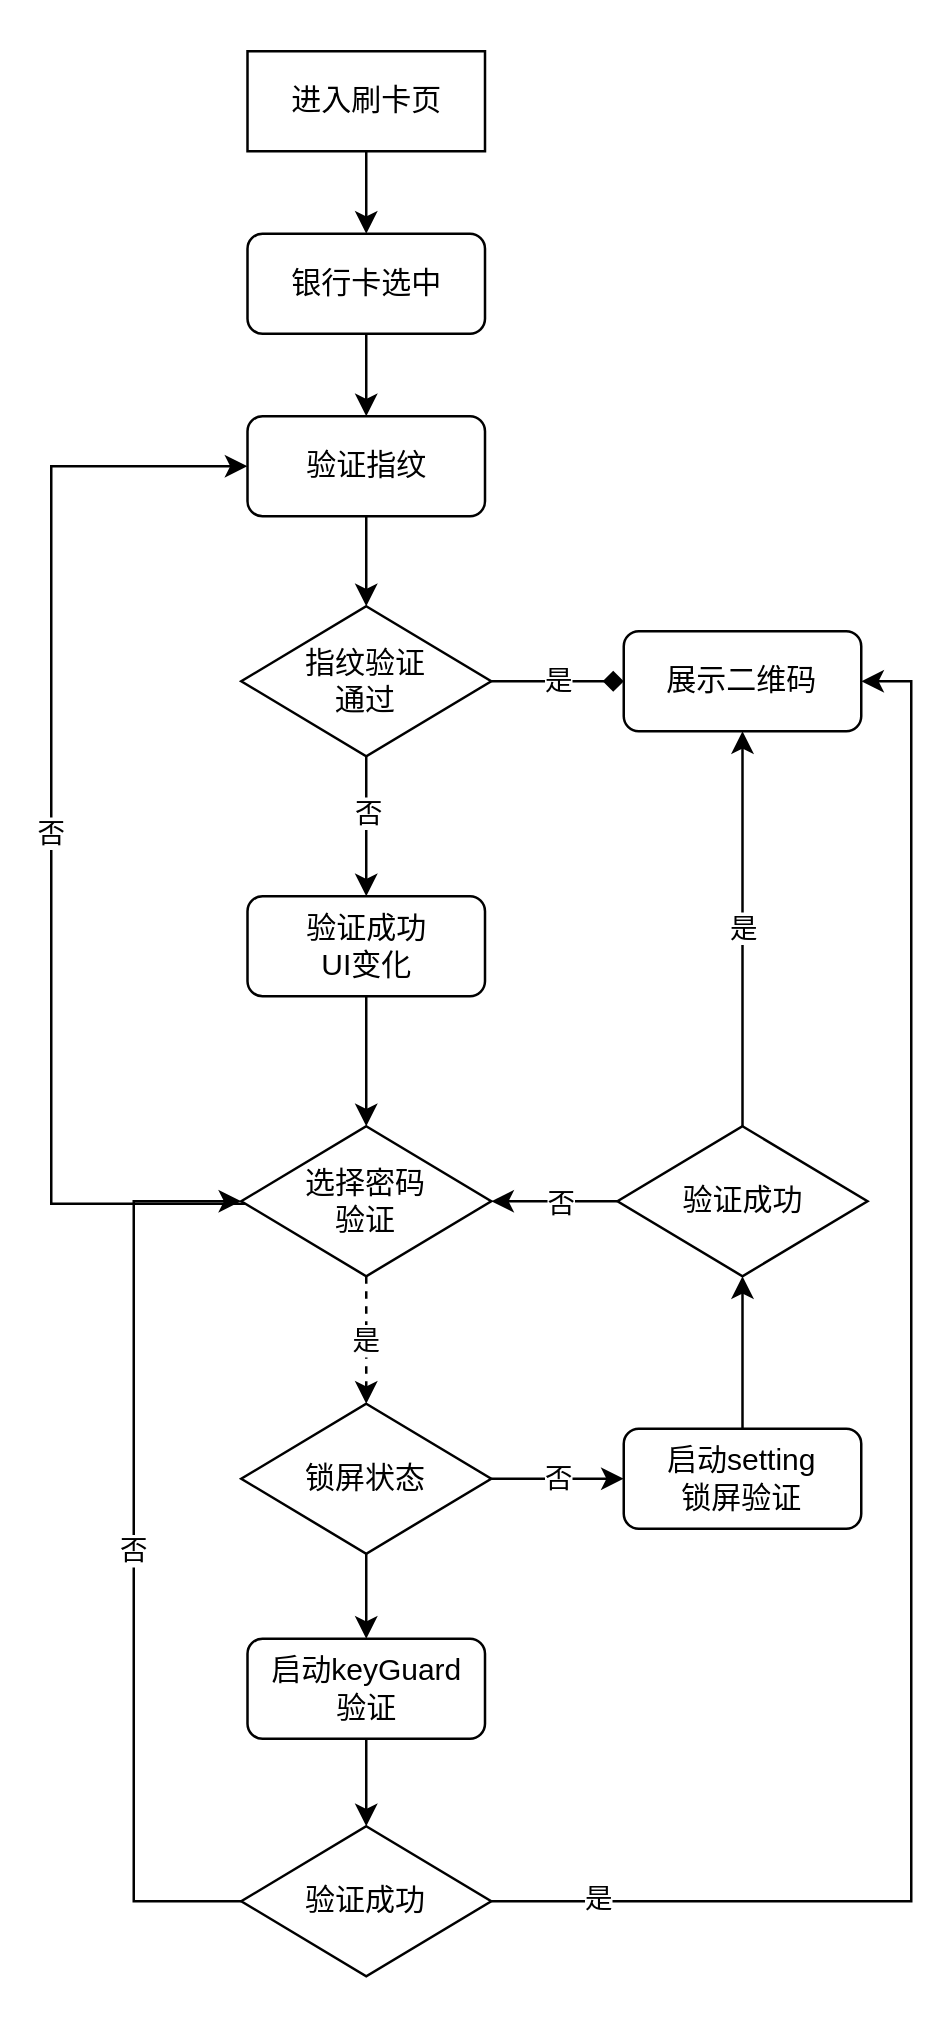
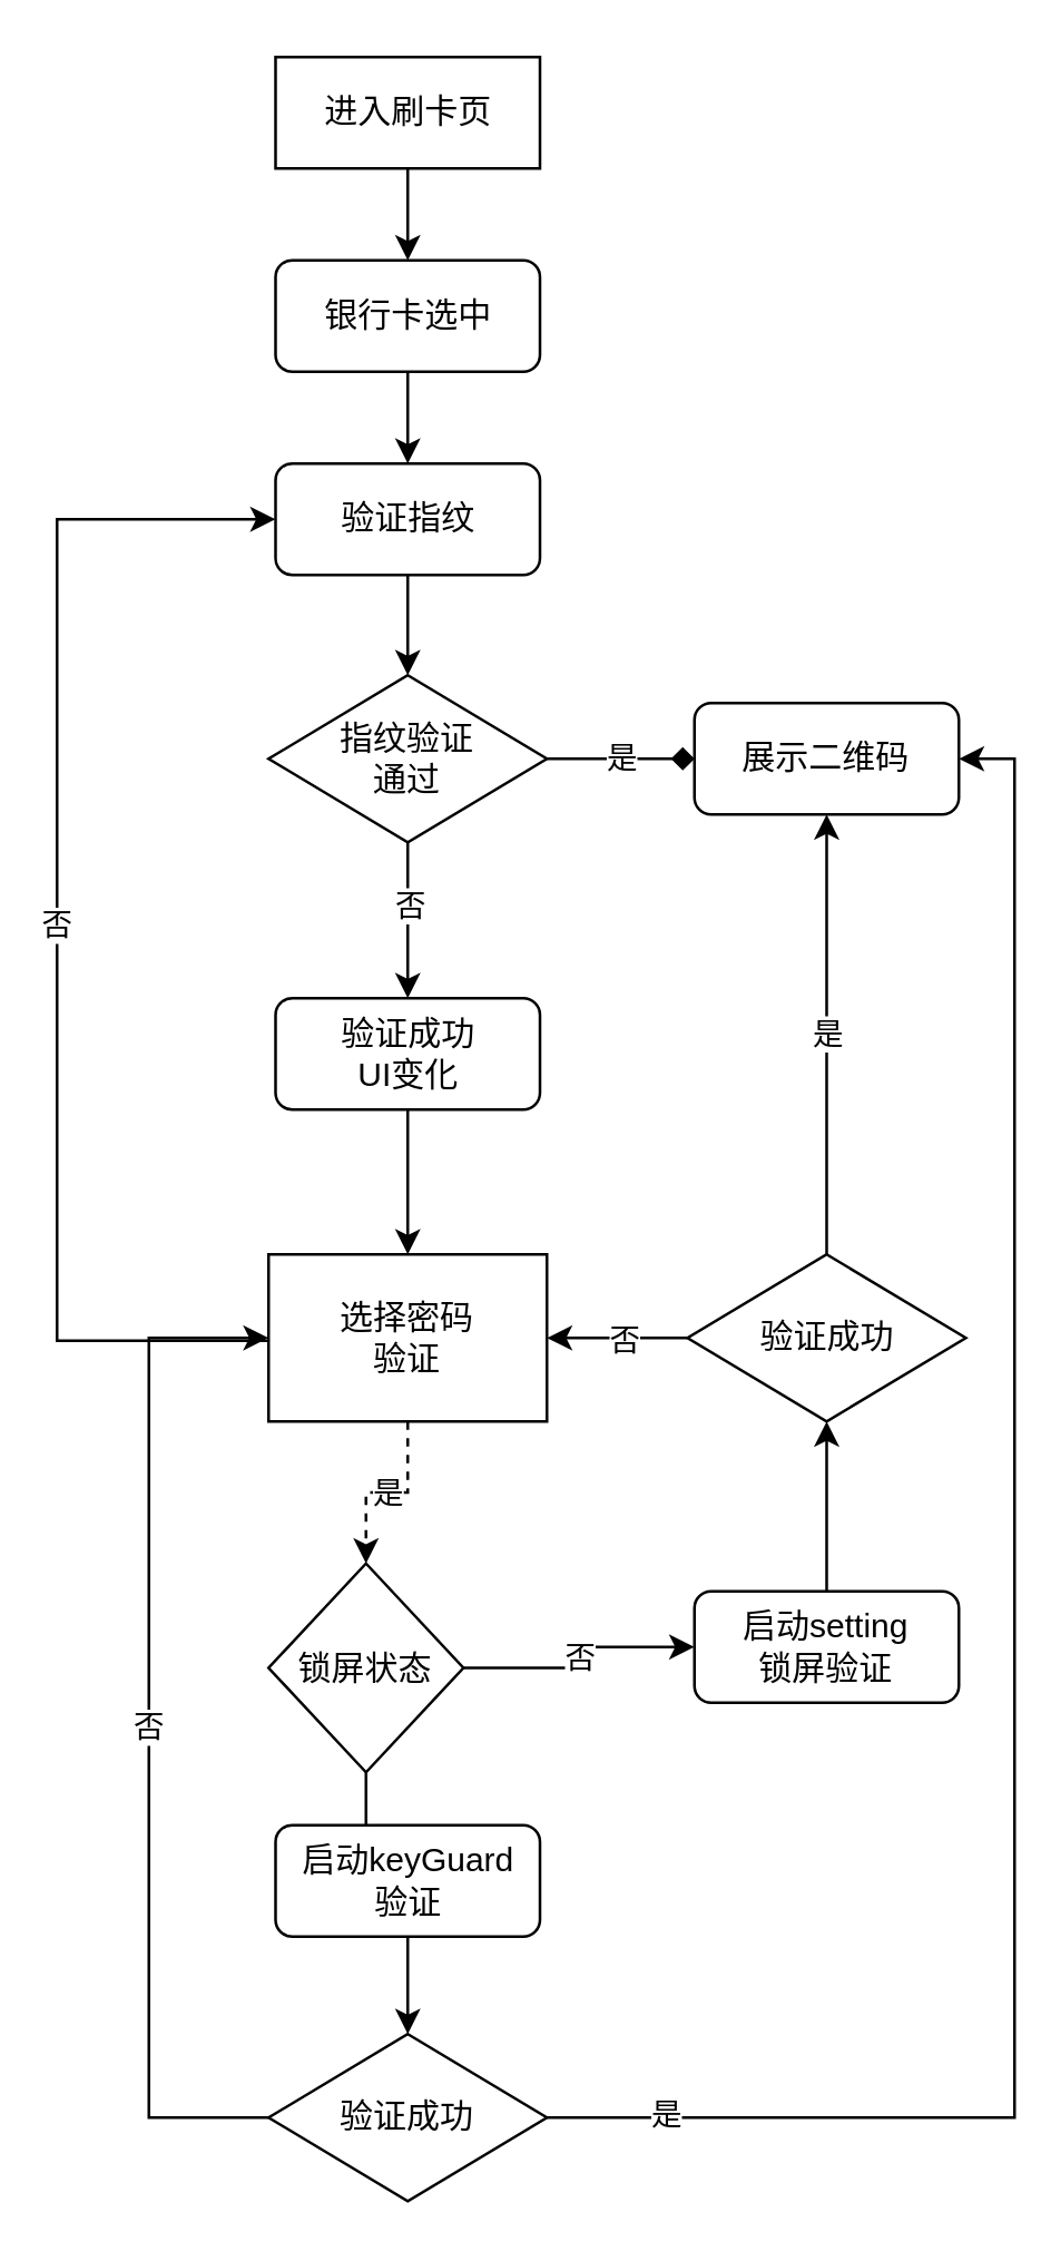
- <mxCell id="15" value="选择密码&lt;br&gt;验证" style="rhombus;whiteSpace=wrap;html=1;" vertex="1" parent="1"><mxGeometry x="96" y="450" width="100" height="60" as="geometry" /></mxCell>
+ <mxCell id="15" value="选择密码&lt;br&gt;验证" style="whiteSpace=wrap;html=1;rounded=0;" vertex="1" parent="1"><mxGeometry x="96" y="450" width="100" height="60" as="geometry" /></mxCell>
- <mxCell id="18" value="锁屏状态" style="rhombus;whiteSpace=wrap;html=1;" vertex="1" parent="1"><mxGeometry x="96" y="561" width="100" height="60" as="geometry" /></mxCell>
+ <mxCell id="18" value="锁屏状态" style="rhombus;whiteSpace=wrap;html=1;" vertex="1" parent="1"><mxGeometry x="96" y="561" width="70" height="75" as="geometry" /></mxCell>
